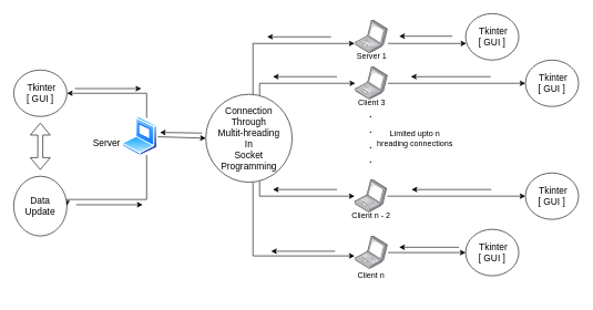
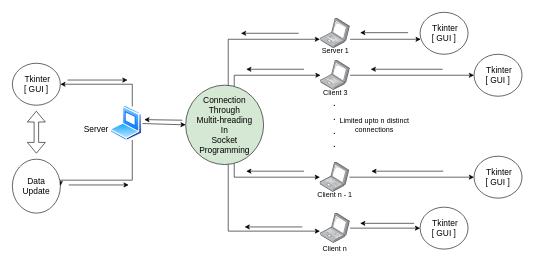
- <mxCell id="30" value="Connection &lt;br&gt;Through&lt;br&gt;Multit-hreading&lt;br&gt;In&lt;br&gt;Socket Programming" style="ellipse;whiteSpace=wrap;html=1;fontSize=14;strokeWidth=1;" vertex="1" parent="1"><mxGeometry x="309" y="141.5" width="130" height="132.5" as="geometry" /></mxCell>
+ <mxCell id="30" value="Connection &lt;br&gt;Through&lt;br&gt;Multit-hreading&lt;br&gt;In&lt;br&gt;Socket Programming" style="ellipse;whiteSpace=wrap;html=1;fontSize=14;strokeWidth=1;fillColor=#d5e8d4;" vertex="1" parent="1"><mxGeometry x="309" y="141.5" width="130" height="132.5" as="geometry" /></mxCell>
- <mxCell id="13" value="&lt;font style=&quot;font-size: 12px;&quot;&gt;Limited upto n hreading connections&lt;/font&gt;" style="whiteSpace=wrap;html=1;fontSize=12;strokeWidth=0;opacity=0;" vertex="1" parent="1"><mxGeometry x="564" y="177.5" width="120" height="60" as="geometry" /></mxCell>
+ <mxCell id="13" value="&lt;font style=&quot;font-size: 12px;&quot;&gt;Limited upto n distinct connections&lt;/font&gt;" style="whiteSpace=wrap;html=1;fontSize=12;strokeWidth=0;opacity=0;" vertex="1" parent="1"><mxGeometry x="564" y="177.5" width="120" height="60" as="geometry" /></mxCell>
- <mxCell id="18" value="Client n - 2" style="whiteSpace=wrap;html=1;fontSize=12;strokeWidth=0;opacity=0;" vertex="1" parent="1"><mxGeometry x="497.62" y="295" width="120" height="60" as="geometry" /></mxCell>
+ <mxCell id="18" value="Client n - 1" style="whiteSpace=wrap;html=1;fontSize=12;strokeWidth=0;opacity=0;" vertex="1" parent="1"><mxGeometry x="497.62" y="295" width="120" height="60" as="geometry" /></mxCell>
